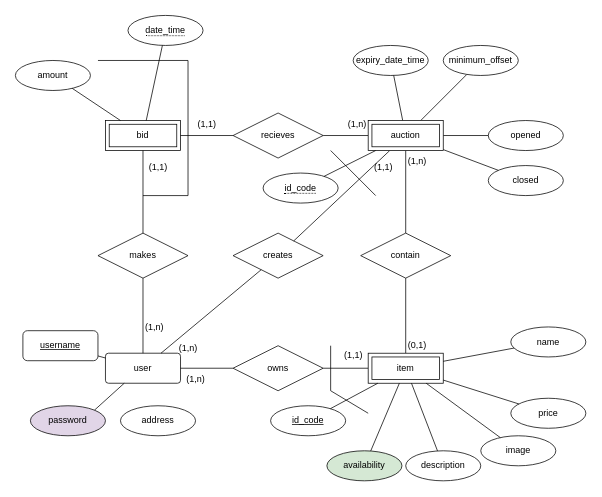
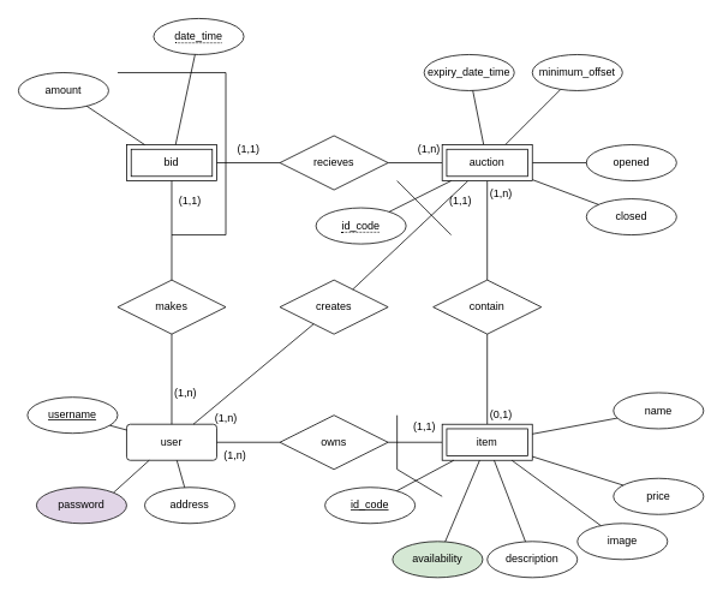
- <mxCell id="20" value="username" style="whiteSpace=wrap;html=1;align=center;fontStyle=4;rounded=1;" parent="1" vertex="1"><mxGeometry x="30" y="440" width="100" height="40" as="geometry" /></mxCell>
+ <mxCell id="20" value="username" style="ellipse;whiteSpace=wrap;html=1;align=center;fontStyle=4;" parent="1" vertex="1"><mxGeometry x="30" y="440" width="100" height="40" as="geometry" /></mxCell>
+ <mxCell id="23" value="" style="endArrow=none;html=1;rounded=0;" parent="1" source="2" target="19" edge="1"><mxGeometry relative="1" as="geometry"><mxPoint x="350" y="350" as="sourcePoint" /><mxPoint x="510" y="350" as="targetPoint" /></mxGeometry></mxCell>
